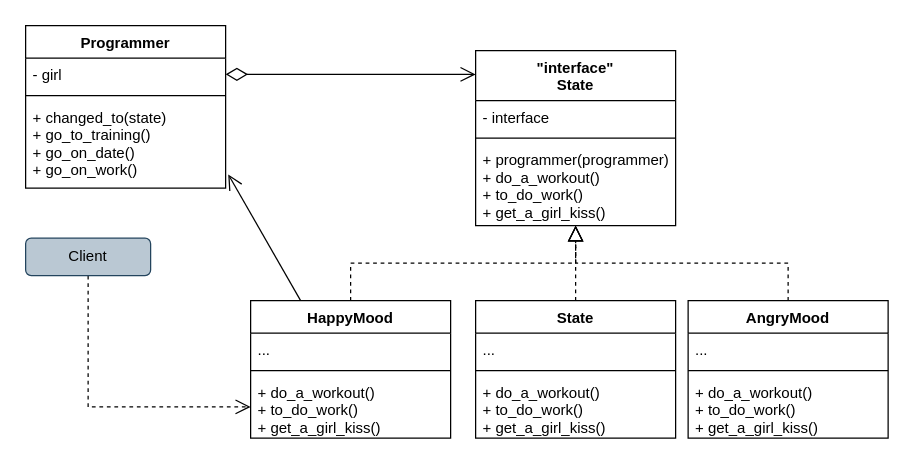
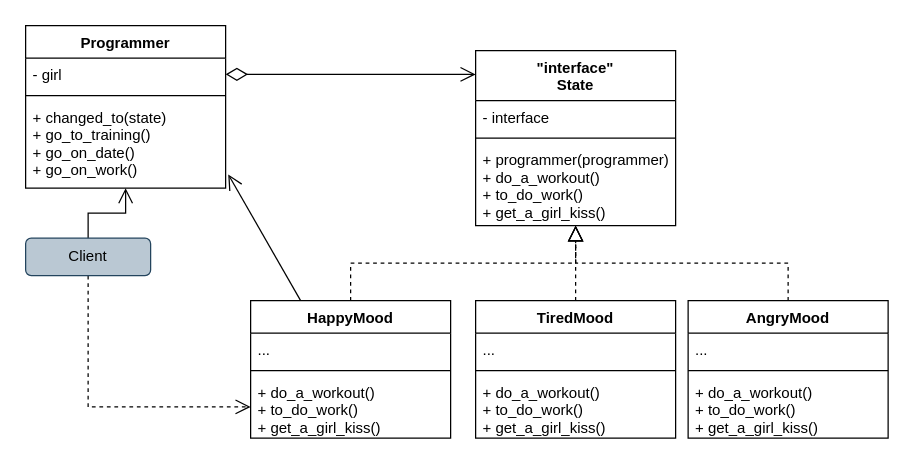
+ <mxCell id="25" style="edgeStyle=orthogonalEdgeStyle;rounded=0;orthogonalLoop=1;jettySize=auto;html=1;exitX=0.5;exitY=0;exitDx=0;exitDy=0;startArrow=none;startFill=0;endArrow=open;endFill=0;startSize=15;endSize=10;" edge="1" parent="1" source="27" target="2"><mxGeometry relative="1" as="geometry" /></mxCell>
- <mxCell id="16" value="State" style="swimlane;fontStyle=1;align=center;verticalAlign=top;childLayout=stackLayout;horizontal=1;startSize=26;horizontalStack=0;resizeParent=1;resizeParentMax=0;resizeLast=0;collapsible=1;marginBottom=0;" vertex="1" parent="1"><mxGeometry x="380" y="240" width="160" height="110" as="geometry" /></mxCell>
+ <mxCell id="16" value="TiredMood" style="swimlane;fontStyle=1;align=center;verticalAlign=top;childLayout=stackLayout;horizontal=1;startSize=26;horizontalStack=0;resizeParent=1;resizeParentMax=0;resizeLast=0;collapsible=1;marginBottom=0;" vertex="1" parent="1"><mxGeometry x="380" y="240" width="160" height="110" as="geometry" /></mxCell>
